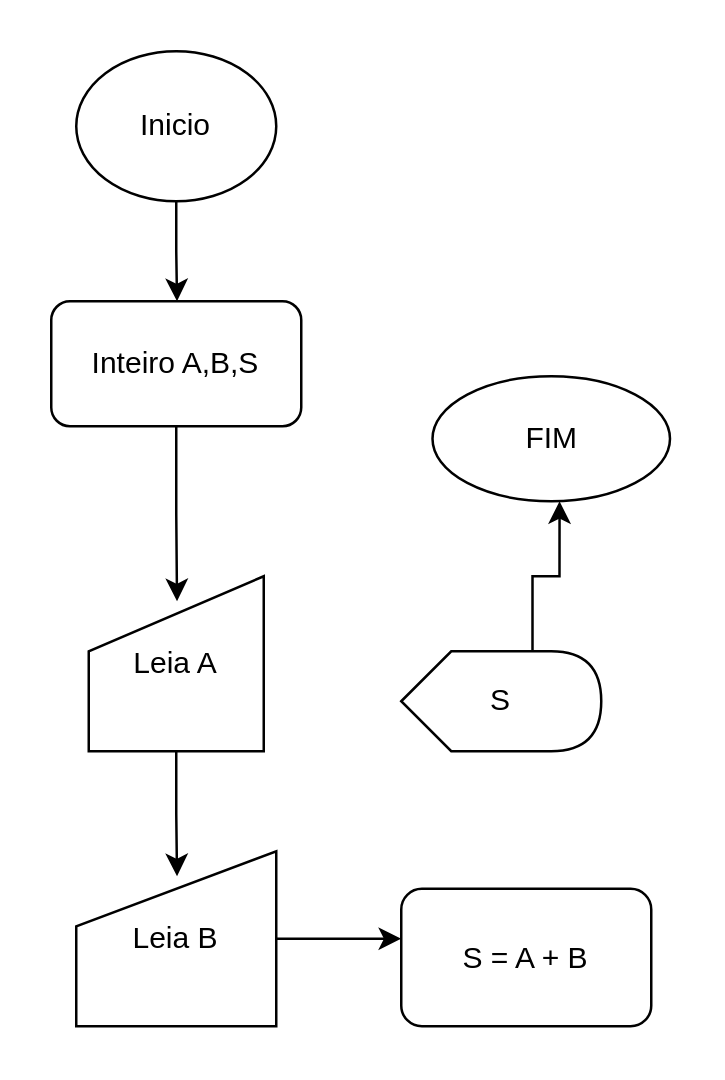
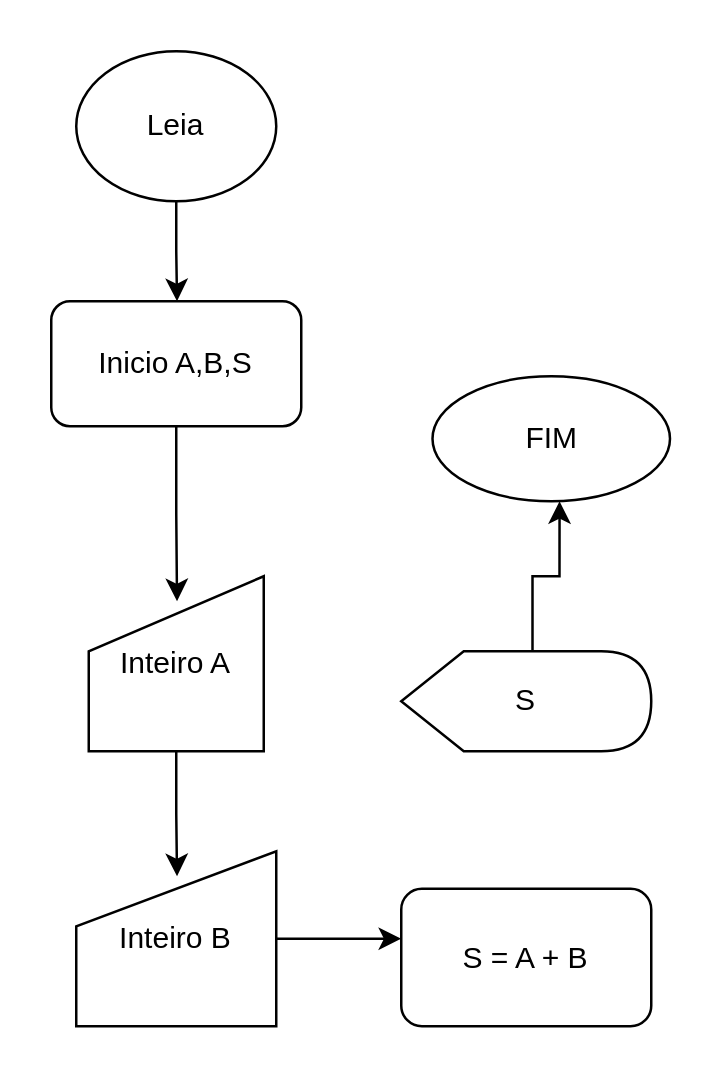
- <mxCell id="3" value="Inicio" style="ellipse;whiteSpace=wrap;html=1;" vertex="1" parent="1"><mxGeometry x="30" y="20" width="80" height="60" as="geometry" /></mxCell>
+ <mxCell id="3" value="Leia" style="ellipse;whiteSpace=wrap;html=1;" vertex="1" parent="1"><mxGeometry x="30" y="20" width="80" height="60" as="geometry" /></mxCell>
- <mxCell id="5" value="Inteiro A,B,S" style="rounded=1;whiteSpace=wrap;html=1;" vertex="1" parent="1"><mxGeometry x="20" y="120" width="100" height="50" as="geometry" /></mxCell>
+ <mxCell id="5" value="Inicio A,B,S" style="rounded=1;whiteSpace=wrap;html=1;" vertex="1" parent="1"><mxGeometry x="20" y="120" width="100" height="50" as="geometry" /></mxCell>
- <mxCell id="7" value="Leia A" style="shape=manualInput;whiteSpace=wrap;html=1;" vertex="1" parent="1"><mxGeometry x="35" y="230" width="70" height="70" as="geometry" /></mxCell>
+ <mxCell id="7" value="Inteiro A" style="shape=manualInput;whiteSpace=wrap;html=1;" vertex="1" parent="1"><mxGeometry x="35" y="230" width="70" height="70" as="geometry" /></mxCell>
- <mxCell id="12" value="S" style="shape=display;whiteSpace=wrap;html=1;" vertex="1" parent="1"><mxGeometry x="160" y="260" width="80" height="40" as="geometry" /></mxCell>
+ <mxCell id="12" value="S" style="shape=display;whiteSpace=wrap;html=1;" vertex="1" parent="1"><mxGeometry x="160" y="260" width="100" height="40" as="geometry" /></mxCell>
- <mxCell id="9" value="Leia B" style="shape=manualInput;whiteSpace=wrap;html=1;" vertex="1" parent="1"><mxGeometry x="30" y="340" width="80" height="70" as="geometry" /></mxCell>
+ <mxCell id="9" value="Inteiro B" style="shape=manualInput;whiteSpace=wrap;html=1;" vertex="1" parent="1"><mxGeometry x="30" y="340" width="80" height="70" as="geometry" /></mxCell>
